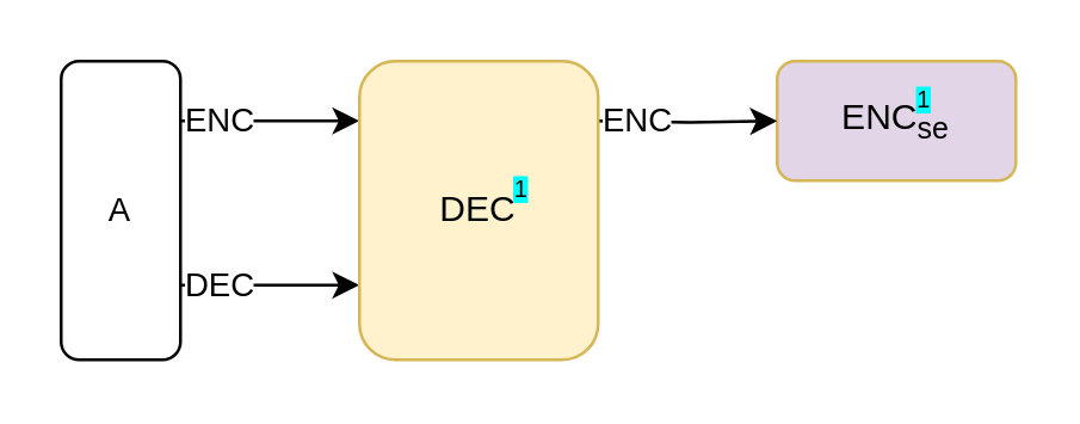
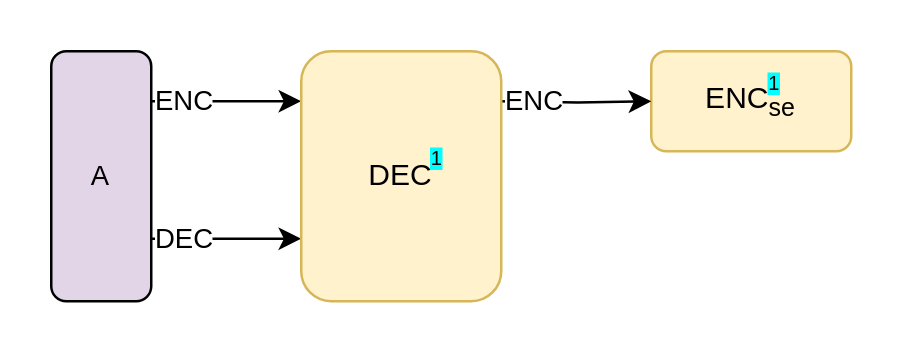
- <mxCell id="4" value="ENC&lt;sub&gt;se&lt;/sub&gt;" style="rounded=1;whiteSpace=wrap;html=1;fillColor=#e1d5e7;strokeColor=#d6b656;" parent="1" vertex="1"><mxGeometry x="260" y="20" width="80" height="40" as="geometry" /></mxCell>
+ <mxCell id="4" value="ENC&lt;sub&gt;se&lt;/sub&gt;" style="rounded=1;whiteSpace=wrap;html=1;fillColor=#fff2cc;strokeColor=#d6b656;" parent="1" vertex="1"><mxGeometry x="260" y="20" width="80" height="40" as="geometry" /></mxCell>
- <mxCell id="2" value="&lt;font color=&quot;#000000&quot;&gt;A&lt;/font&gt;" style="rounded=1;whiteSpace=wrap;html=1;labelBackgroundColor=none;fontSize=11;fontColor=#3333FF;" parent="1" vertex="1"><mxGeometry x="20" y="20" width="40" height="100" as="geometry" /></mxCell>
+ <mxCell id="2" value="&lt;font color=&quot;#000000&quot;&gt;A&lt;/font&gt;" style="rounded=1;whiteSpace=wrap;html=1;labelBackgroundColor=none;fontSize=11;fontColor=#3333FF;fillColor=#e1d5e7;" parent="1" vertex="1"><mxGeometry x="20" y="20" width="40" height="100" as="geometry" /></mxCell>
